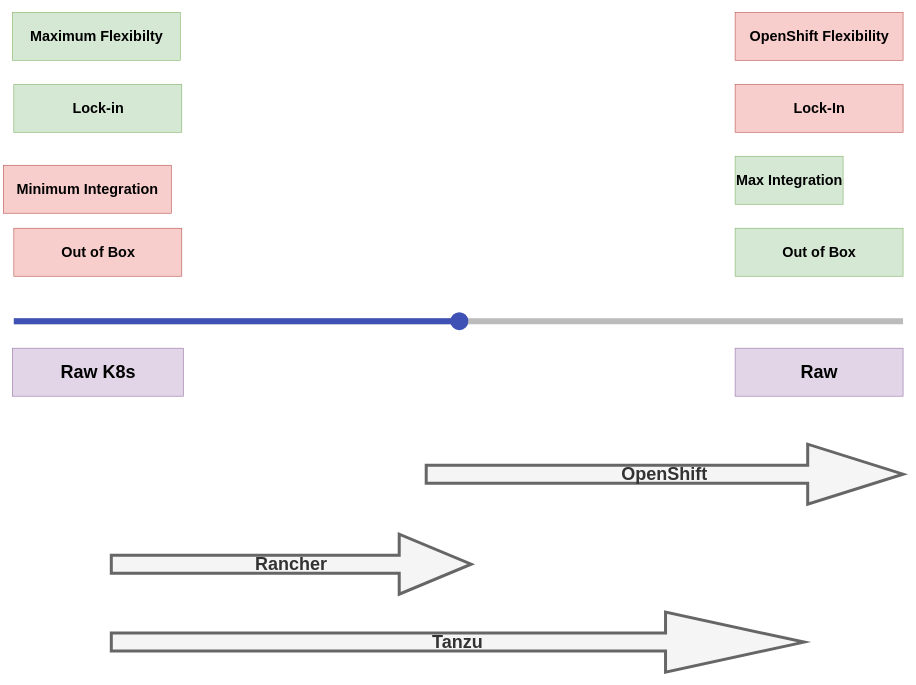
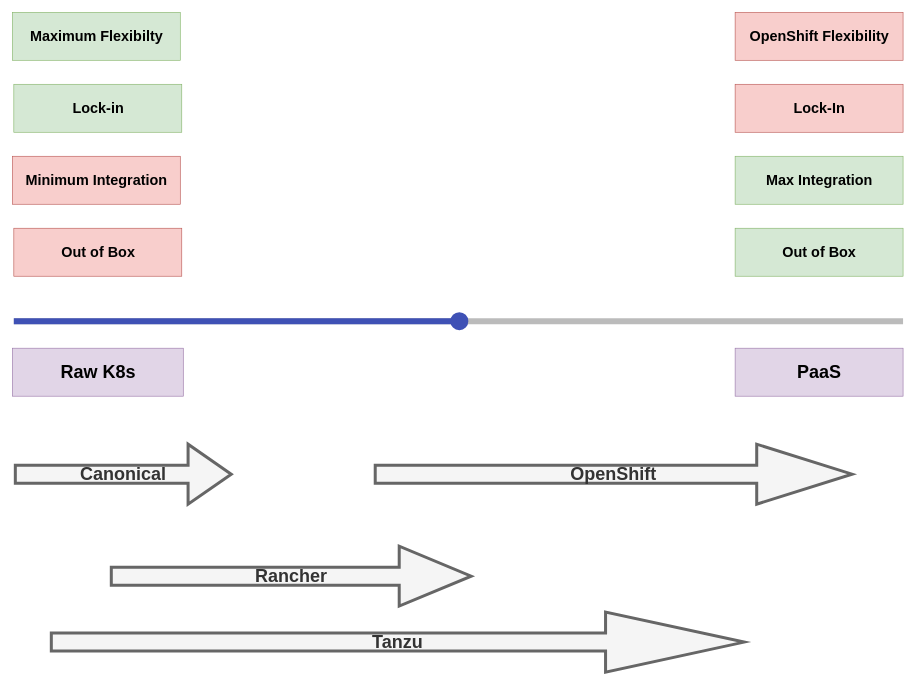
- <mxCell id="6" value="Max Integration" style="text;strokeColor=#82b366;fillColor=#d5e8d4;html=1;fontSize=24;fontStyle=1;verticalAlign=middle;align=center;" parent="1" vertex="1"><mxGeometry x="1225" y="260" width="180" height="80" as="geometry" /></mxCell>
+ <mxCell id="6" value="Max Integration" style="text;strokeColor=#82b366;fillColor=#d5e8d4;html=1;fontSize=24;fontStyle=1;verticalAlign=middle;align=center;" parent="1" vertex="1"><mxGeometry x="1225" y="260" width="280" height="80" as="geometry" /></mxCell>
- <mxCell id="4" value="Minimum Integration" style="text;strokeColor=#b85450;fillColor=#f8cecc;html=1;fontSize=24;fontStyle=1;verticalAlign=middle;align=center;" parent="1" vertex="1"><mxGeometry x="5" y="275" width="280" height="80" as="geometry" /></mxCell>
+ <mxCell id="4" value="Minimum Integration" style="text;strokeColor=#b85450;fillColor=#f8cecc;html=1;fontSize=24;fontStyle=1;verticalAlign=middle;align=center;" parent="1" vertex="1"><mxGeometry x="20" y="260" width="280" height="80" as="geometry" /></mxCell>
- <mxCell id="10" value="Raw" style="text;strokeColor=#9673a6;fillColor=#e1d5e7;html=1;fontSize=30;fontStyle=1;verticalAlign=middle;align=center;" parent="1" vertex="1"><mxGeometry x="1225" y="580" width="280" height="80" as="geometry" /></mxCell>
+ <mxCell id="10" value="PaaS" style="text;strokeColor=#9673a6;fillColor=#e1d5e7;html=1;fontSize=30;fontStyle=1;verticalAlign=middle;align=center;" parent="1" vertex="1"><mxGeometry x="1225" y="580" width="280" height="80" as="geometry" /></mxCell>
+ <mxCell id="13" value="&lt;b&gt;Canonical&lt;/b&gt;" style="shape=singleArrow;whiteSpace=wrap;html=1;fontSize=30;strokeWidth=5;fillColor=#f5f5f5;fontColor=#333333;strokeColor=#666666;" vertex="1" parent="1"><mxGeometry x="25" y="740" width="360" height="100" as="geometry" /></mxCell>
- <mxCell id="14" value="&lt;b&gt;OpenShift&lt;/b&gt;" style="shape=singleArrow;whiteSpace=wrap;html=1;fontSize=30;strokeWidth=5;fillColor=#f5f5f5;fontColor=#333333;strokeColor=#666666;" vertex="1" parent="1"><mxGeometry x="710" y="740" width="795" height="100" as="geometry" /></mxCell>
+ <mxCell id="14" value="&lt;b&gt;OpenShift&lt;/b&gt;" style="shape=singleArrow;whiteSpace=wrap;html=1;fontSize=30;strokeWidth=5;fillColor=#f5f5f5;fontColor=#333333;strokeColor=#666666;" vertex="1" parent="1"><mxGeometry x="625" y="740" width="795" height="100" as="geometry" /></mxCell>
- <mxCell id="12" value="&lt;b&gt;Rancher&lt;/b&gt;" style="shape=singleArrow;whiteSpace=wrap;html=1;fontSize=30;strokeWidth=5;fillColor=#f5f5f5;fontColor=#333333;strokeColor=#666666;" vertex="1" parent="1"><mxGeometry x="185" y="890" width="600" height="100" as="geometry" /></mxCell>
+ <mxCell id="12" value="&lt;b&gt;Rancher&lt;/b&gt;" style="shape=singleArrow;whiteSpace=wrap;html=1;fontSize=30;strokeWidth=5;fillColor=#f5f5f5;fontColor=#333333;strokeColor=#666666;" vertex="1" parent="1"><mxGeometry x="185" y="910" width="600" height="100" as="geometry" /></mxCell>
- <mxCell id="11" value="&lt;b&gt;Tanzu&lt;/b&gt;" style="shape=singleArrow;whiteSpace=wrap;html=1;fontSize=30;strokeWidth=5;fillColor=#f5f5f5;fontColor=#333333;strokeColor=#666666;" parent="1" vertex="1"><mxGeometry x="185" y="1020" width="1155" height="100" as="geometry" /></mxCell>
+ <mxCell id="11" value="&lt;b&gt;Tanzu&lt;/b&gt;" style="shape=singleArrow;whiteSpace=wrap;html=1;fontSize=30;strokeWidth=5;fillColor=#f5f5f5;fontColor=#333333;strokeColor=#666666;" parent="1" vertex="1"><mxGeometry x="85" y="1020" width="1155" height="100" as="geometry" /></mxCell>
